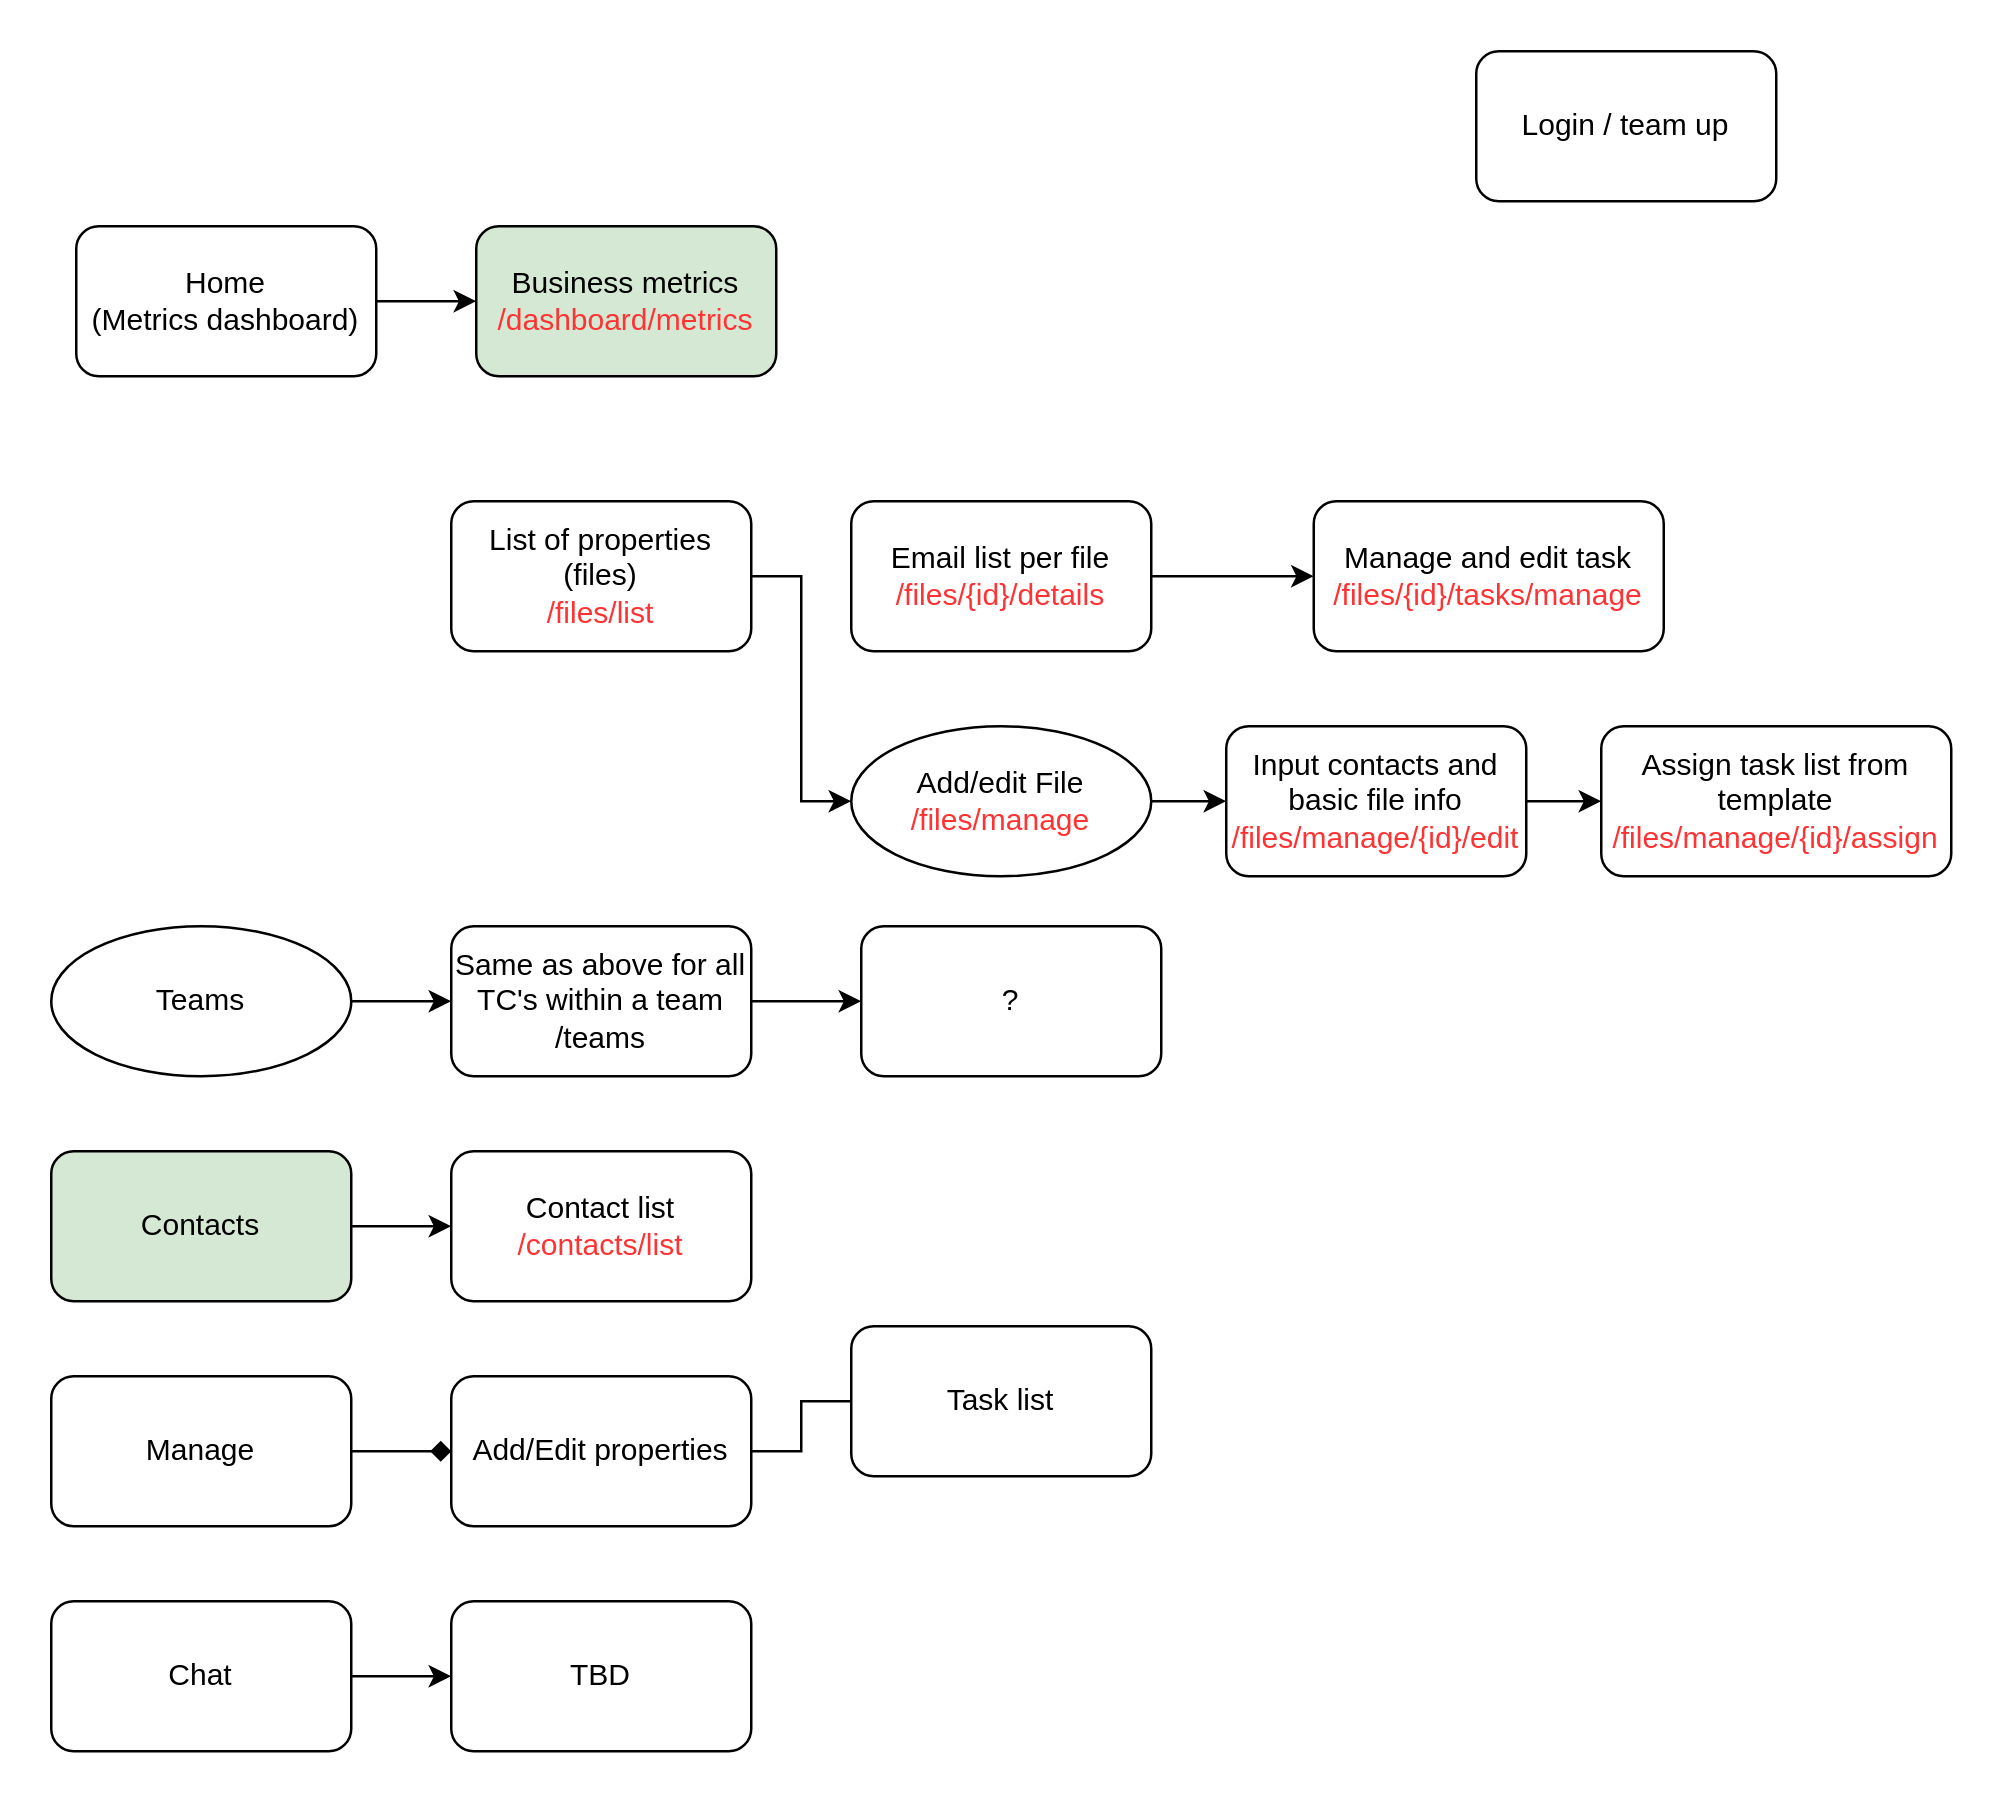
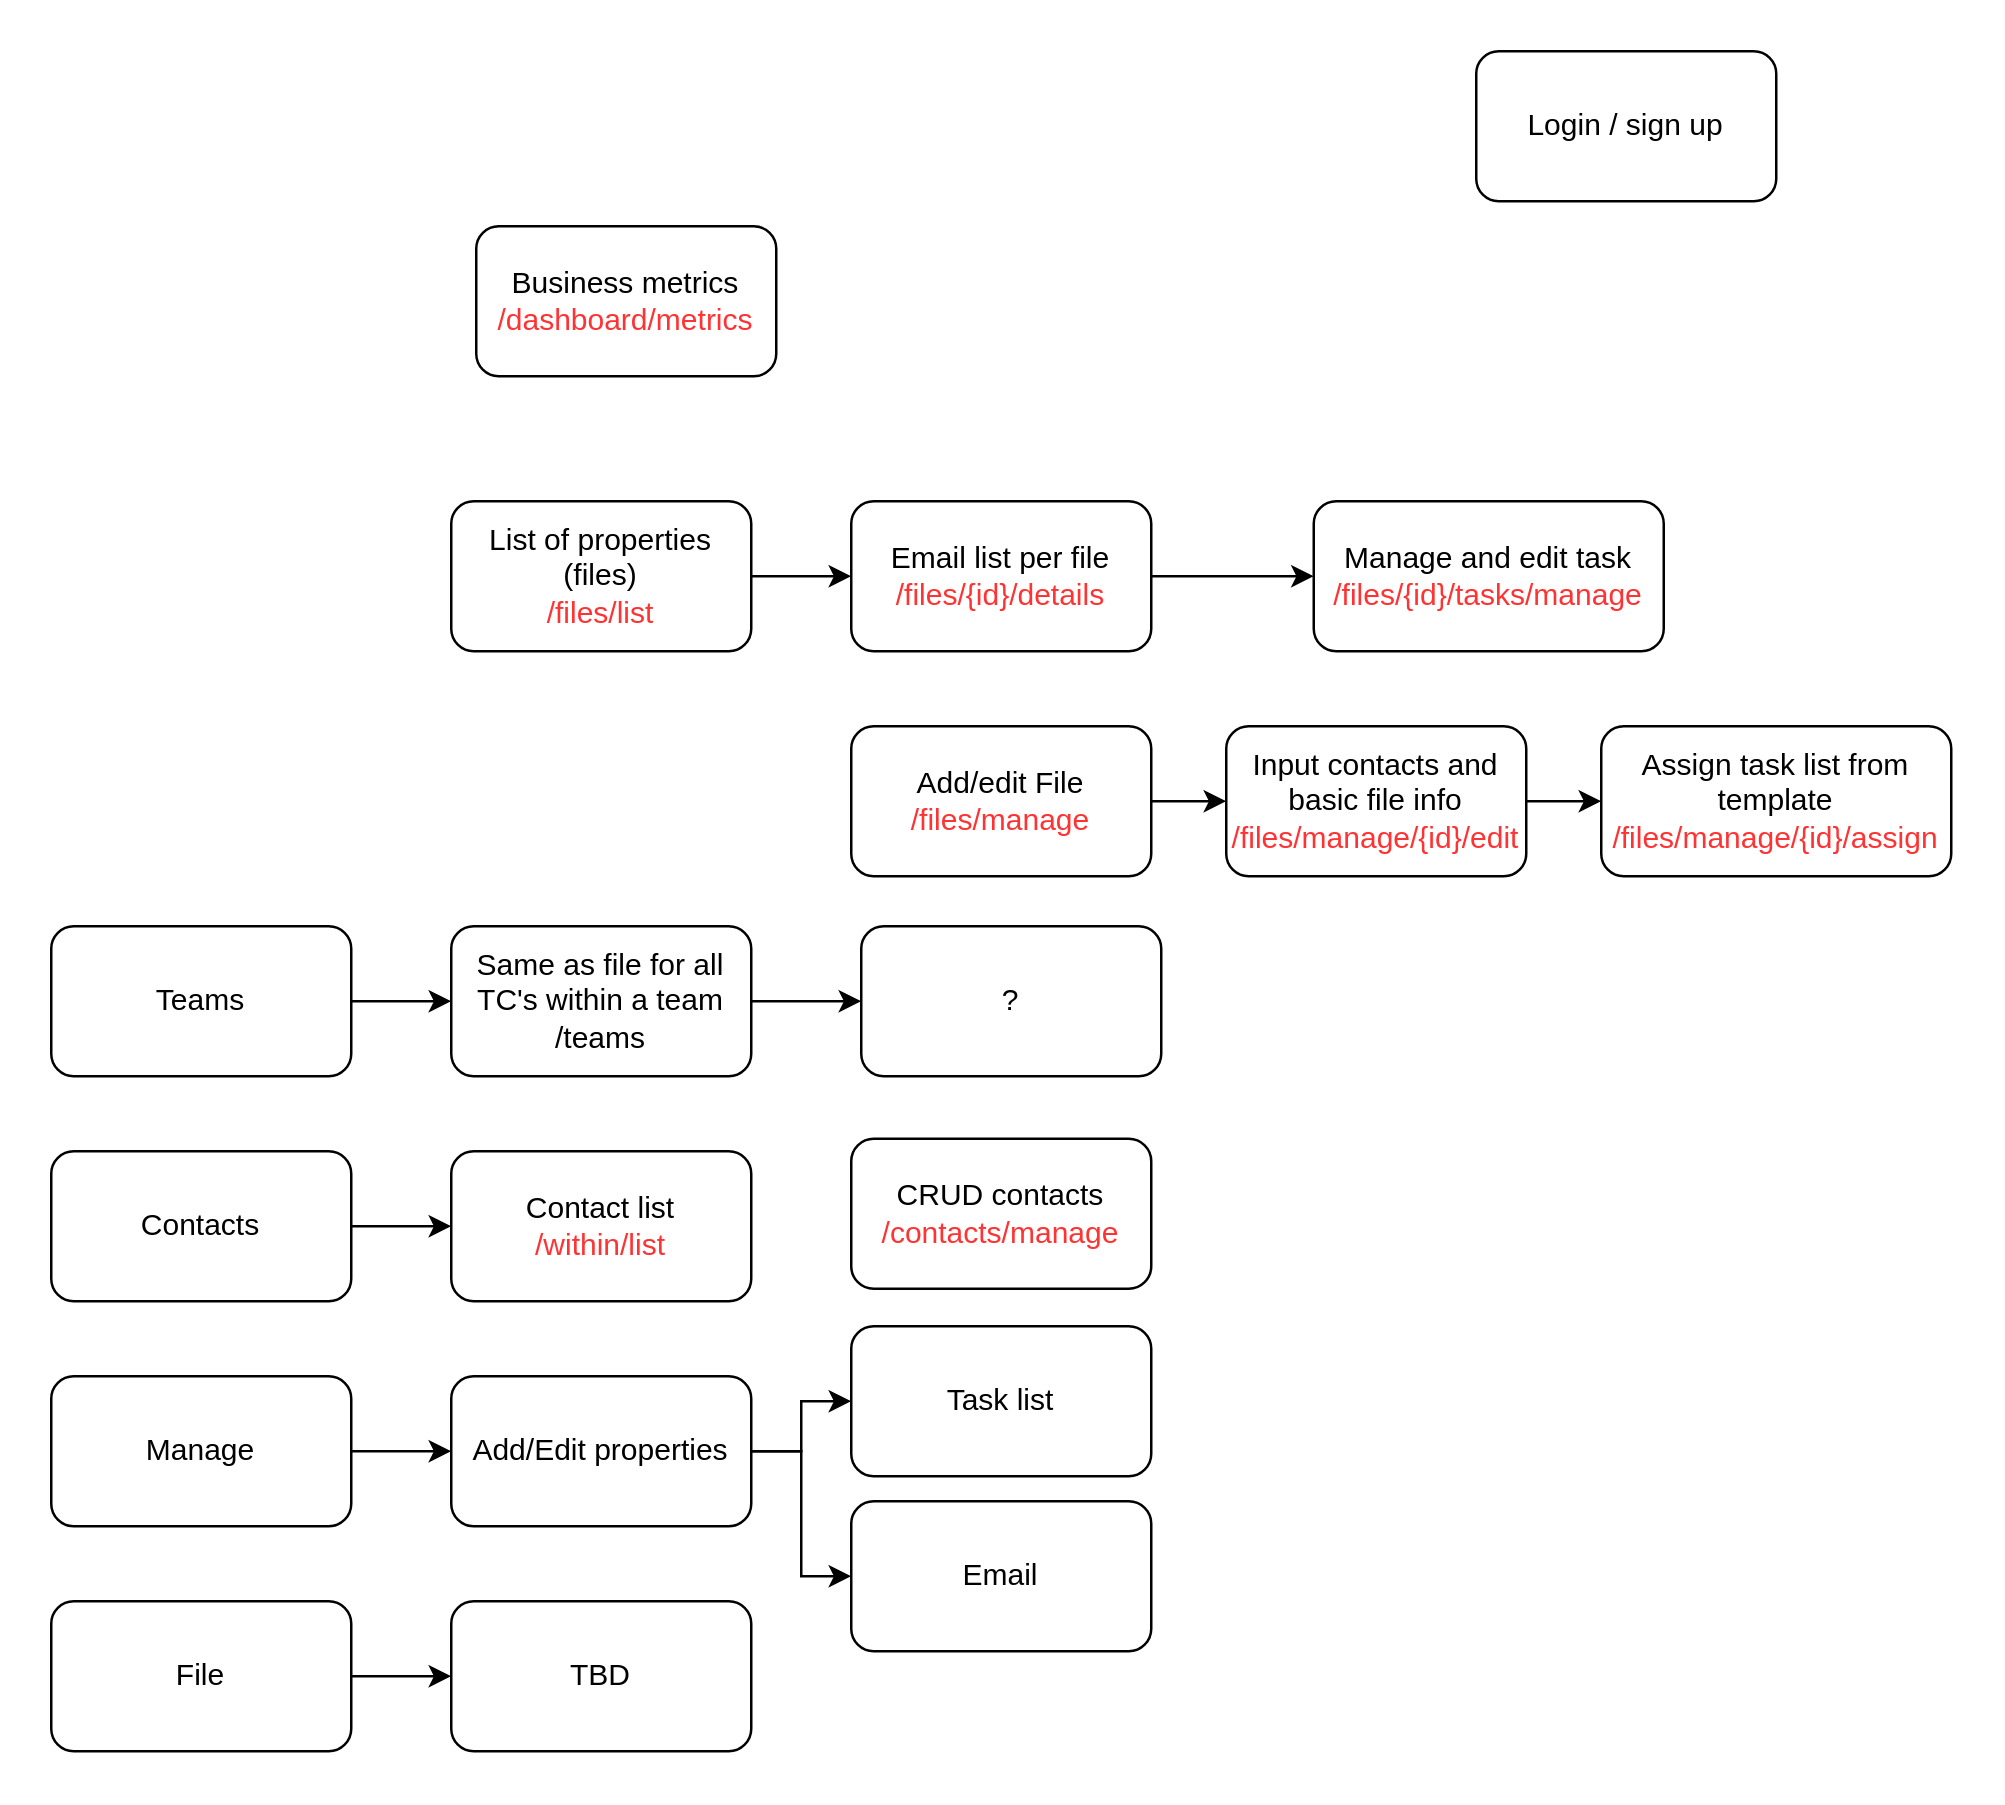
- <mxCell id="12" value="Login / team up" style="rounded=1;whiteSpace=wrap;html=1;" vertex="1" parent="1"><mxGeometry x="590" y="20" width="120" height="60" as="geometry" /></mxCell>
+ <mxCell id="12" value="Login / sign up" style="rounded=1;whiteSpace=wrap;html=1;" vertex="1" parent="1"><mxGeometry x="590" y="20" width="120" height="60" as="geometry" /></mxCell>
- <mxCell id="3" value="Home&lt;br&gt;(Metrics dashboard)" style="rounded=1;whiteSpace=wrap;html=1;" vertex="1" parent="1"><mxGeometry x="30" y="90" width="120" height="60" as="geometry" /></mxCell>
- <mxCell id="2" style="edgeStyle=orthogonalEdgeStyle;rounded=0;orthogonalLoop=1;jettySize=auto;html=1;" edge="1" parent="1" source="3" target="13"><mxGeometry relative="1" as="geometry" /></mxCell>
- <mxCell id="13" value="Business metrics&lt;br&gt;&lt;font color=&quot;#ff3333&quot;&gt;/dashboard/metrics&lt;/font&gt;" style="rounded=1;whiteSpace=wrap;html=1;fillColor=#d5e8d4;" vertex="1" parent="1"><mxGeometry x="190" y="90" width="120" height="60" as="geometry" /></mxCell>
+ <mxCell id="13" value="Business metrics&lt;br&gt;&lt;font color=&quot;#ff3333&quot;&gt;/dashboard/metrics&lt;/font&gt;" style="rounded=1;whiteSpace=wrap;html=1;" vertex="1" parent="1"><mxGeometry x="190" y="90" width="120" height="60" as="geometry" /></mxCell>
+ <mxCell id="14" style="edgeStyle=orthogonalEdgeStyle;rounded=0;orthogonalLoop=1;jettySize=auto;html=1;entryX=0;entryY=0.5;entryDx=0;entryDy=0;" edge="1" parent="1" source="16" target="18"><mxGeometry relative="1" as="geometry" /></mxCell>
- <mxCell id="15" style="edgeStyle=orthogonalEdgeStyle;rounded=0;orthogonalLoop=1;jettySize=auto;html=1;entryX=0;entryY=0.5;entryDx=0;entryDy=0;fontColor=#FF3333;" edge="1" parent="1" source="16" target="21"><mxGeometry relative="1" as="geometry" /></mxCell>
- <mxCell id="21" value="Add/edit File&lt;br&gt;&lt;font color=&quot;#ff3333&quot;&gt;/files/manage&lt;/font&gt;" style="ellipse;whiteSpace=wrap;html=1;" vertex="1" parent="1"><mxGeometry x="340" y="290" width="120" height="60" as="geometry" /></mxCell>
+ <mxCell id="21" value="Add/edit File&lt;br&gt;&lt;font color=&quot;#ff3333&quot;&gt;/files/manage&lt;/font&gt;" style="rounded=1;whiteSpace=wrap;html=1;" vertex="1" parent="1"><mxGeometry x="340" y="290" width="120" height="60" as="geometry" /></mxCell>
- <mxCell id="5" value="Teams" style="ellipse;whiteSpace=wrap;html=1;" vertex="1" parent="1"><mxGeometry x="20" y="370" width="120" height="60" as="geometry" /></mxCell>
+ <mxCell id="5" value="Teams" style="rounded=1;whiteSpace=wrap;html=1;" vertex="1" parent="1"><mxGeometry x="20" y="370" width="120" height="60" as="geometry" /></mxCell>
- <mxCell id="26" value="Same as above for all TC's within a team&lt;br&gt;/teams" style="rounded=1;whiteSpace=wrap;html=1;" vertex="1" parent="1"><mxGeometry x="180" y="370" width="120" height="60" as="geometry" /></mxCell>
+ <mxCell id="26" value="Same as file for all TC's within a team&lt;br&gt;/teams" style="rounded=1;whiteSpace=wrap;html=1;" vertex="1" parent="1"><mxGeometry x="180" y="370" width="120" height="60" as="geometry" /></mxCell>
+ <mxCell id="35" value="CRUD contacts&lt;br&gt;&lt;font color=&quot;#ff3333&quot;&gt;/contacts/manage&lt;/font&gt;" style="rounded=1;whiteSpace=wrap;html=1;" vertex="1" parent="1"><mxGeometry x="340" y="455" width="120" height="60" as="geometry" /></mxCell>
- <mxCell id="7" value="Contacts" style="rounded=1;whiteSpace=wrap;html=1;fillColor=#d5e8d4;" vertex="1" parent="1"><mxGeometry x="20" y="460" width="120" height="60" as="geometry" /></mxCell>
+ <mxCell id="7" value="Contacts" style="rounded=1;whiteSpace=wrap;html=1;" vertex="1" parent="1"><mxGeometry x="20" y="460" width="120" height="60" as="geometry" /></mxCell>
- <mxCell id="27" value="Contact list&lt;br&gt;&lt;font color=&quot;#ff3333&quot;&gt;/contacts/list&lt;/font&gt;" style="rounded=1;whiteSpace=wrap;html=1;" vertex="1" parent="1"><mxGeometry x="180" y="460" width="120" height="60" as="geometry" /></mxCell>
+ <mxCell id="27" value="Contact list&lt;br&gt;&lt;font color=&quot;#ff3333&quot;&gt;/within/list&lt;/font&gt;" style="rounded=1;whiteSpace=wrap;html=1;" vertex="1" parent="1"><mxGeometry x="180" y="460" width="120" height="60" as="geometry" /></mxCell>
- <mxCell id="28" style="edgeStyle=orthogonalEdgeStyle;rounded=0;orthogonalLoop=1;jettySize=auto;html=1;entryX=0;entryY=0.5;entryDx=0;entryDy=0;endArrow=none;" edge="1" parent="1" source="30" target="32"><mxGeometry relative="1" as="geometry" /></mxCell>
+ <mxCell id="28" style="edgeStyle=orthogonalEdgeStyle;rounded=0;orthogonalLoop=1;jettySize=auto;html=1;entryX=0;entryY=0.5;entryDx=0;entryDy=0;" edge="1" parent="1" source="30" target="32"><mxGeometry relative="1" as="geometry" /></mxCell>
- <mxCell id="8" style="edgeStyle=orthogonalEdgeStyle;rounded=0;orthogonalLoop=1;jettySize=auto;html=1;endArrow=diamond;" edge="1" parent="1" source="9" target="30"><mxGeometry relative="1" as="geometry" /></mxCell>
+ <mxCell id="8" style="edgeStyle=orthogonalEdgeStyle;rounded=0;orthogonalLoop=1;jettySize=auto;html=1;" edge="1" parent="1" source="9" target="30"><mxGeometry relative="1" as="geometry" /></mxCell>
+ <mxCell id="29" style="edgeStyle=orthogonalEdgeStyle;rounded=0;orthogonalLoop=1;jettySize=auto;html=1;entryX=0;entryY=0.5;entryDx=0;entryDy=0;" edge="1" parent="1" source="30" target="33"><mxGeometry relative="1" as="geometry" /></mxCell>
+ <mxCell id="33" value="Email" style="rounded=1;whiteSpace=wrap;html=1;" vertex="1" parent="1"><mxGeometry x="340" y="600" width="120" height="60" as="geometry" /></mxCell>
- <mxCell id="11" value="Chat" style="rounded=1;whiteSpace=wrap;html=1;" vertex="1" parent="1"><mxGeometry x="20" y="640" width="120" height="60" as="geometry" /></mxCell>
+ <mxCell id="11" value="File" style="rounded=1;whiteSpace=wrap;html=1;" vertex="1" parent="1"><mxGeometry x="20" y="640" width="120" height="60" as="geometry" /></mxCell>
